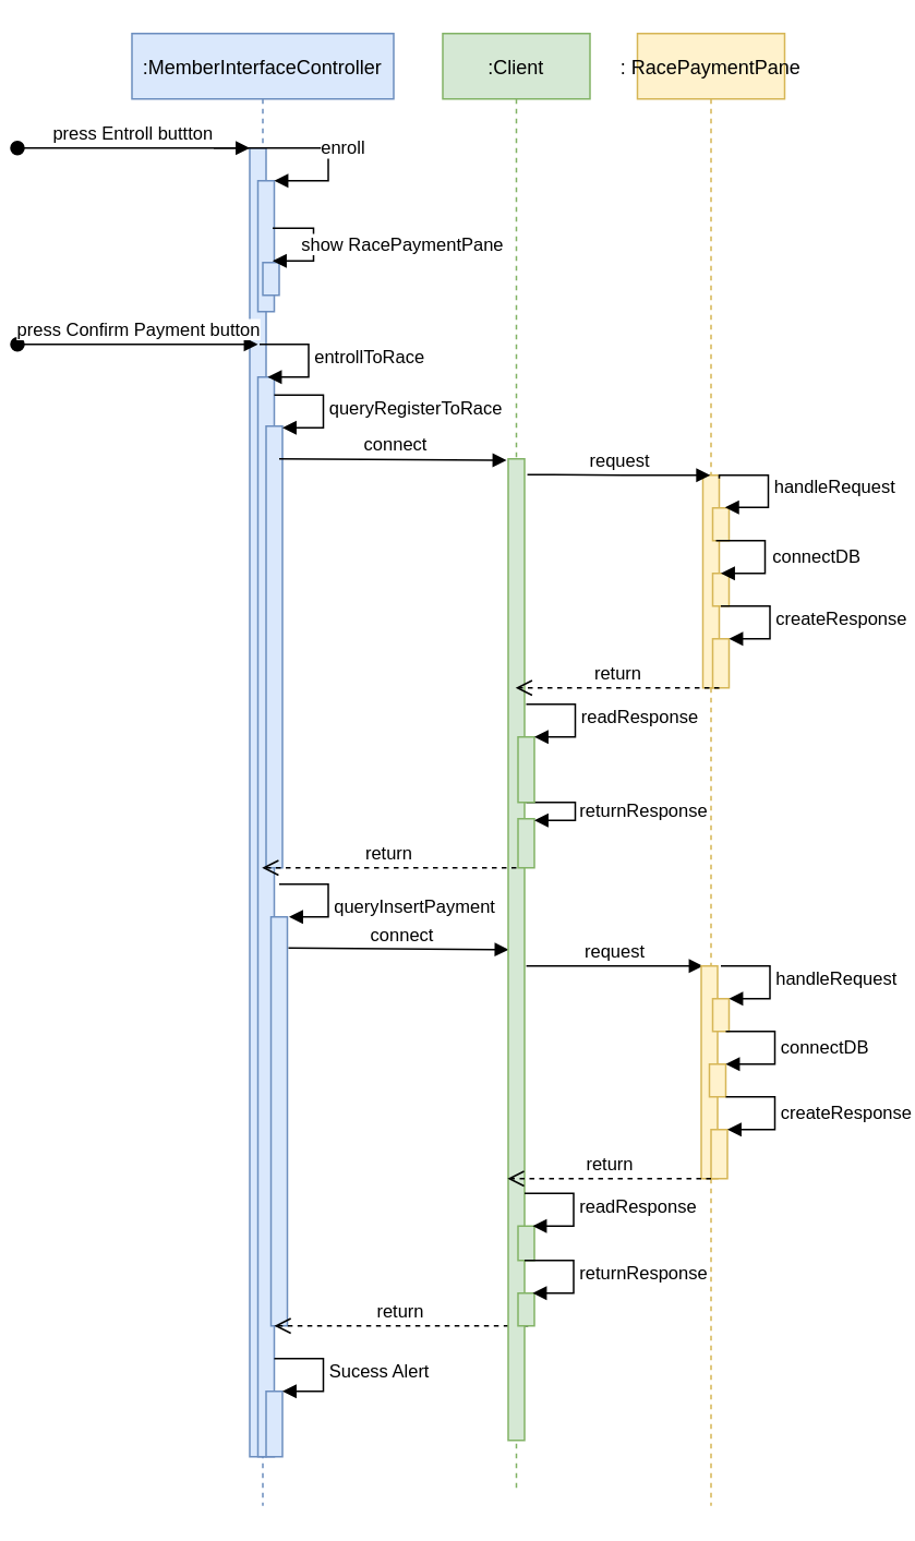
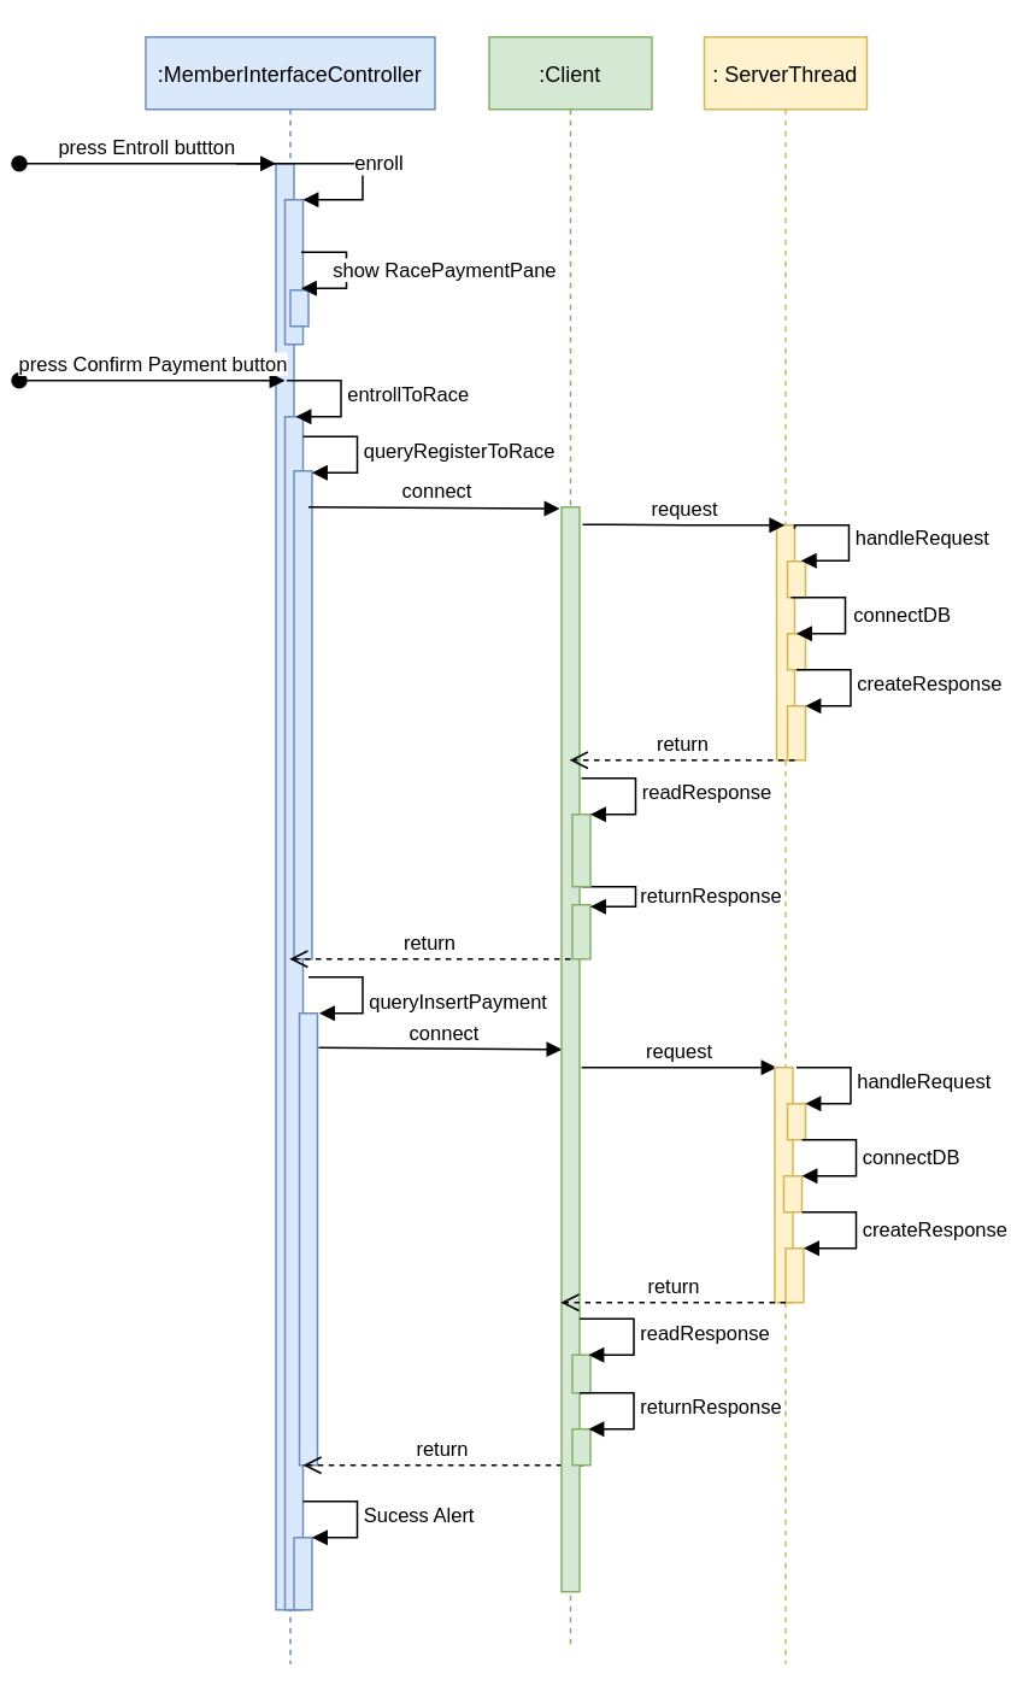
- <mxCell id="30" value=": RacePaymentPane" style="shape=umlLifeline;perimeter=lifelinePerimeter;container=1;collapsible=0;recursiveResize=0;rounded=0;shadow=0;strokeWidth=1;fillColor=#fff2cc;strokeColor=#d6b656;" parent="1" vertex="1"><mxGeometry x="329" y="20" width="90" height="900" as="geometry" /></mxCell>
+ <mxCell id="30" value=": ServerThread" style="shape=umlLifeline;perimeter=lifelinePerimeter;container=1;collapsible=0;recursiveResize=0;rounded=0;shadow=0;strokeWidth=1;fillColor=#fff2cc;strokeColor=#d6b656;" parent="1" vertex="1"><mxGeometry x="329" y="20" width="90" height="900" as="geometry" /></mxCell>
